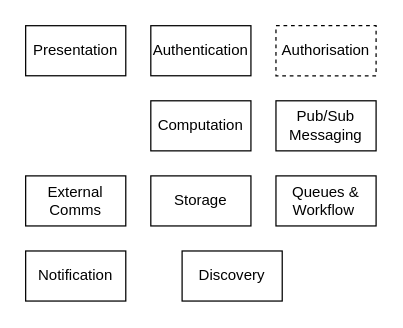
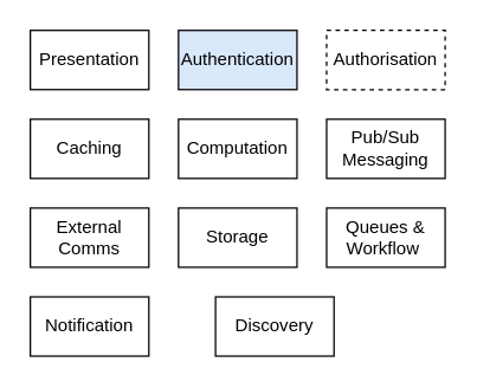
- <mxCell id="3" value="Authentication" style="rounded=0;whiteSpace=wrap;html=1;fontSize=12;" parent="1" vertex="1"><mxGeometry x="120" y="20" width="80" height="40" as="geometry" /></mxCell>
+ <mxCell id="3" value="Authentication" style="rounded=0;whiteSpace=wrap;html=1;fontSize=12;fillColor=#dae8fc;" parent="1" vertex="1"><mxGeometry x="120" y="20" width="80" height="40" as="geometry" /></mxCell>
+ <mxCell id="6" value="Caching" style="rounded=0;whiteSpace=wrap;html=1;fontSize=12;" parent="1" vertex="1"><mxGeometry x="20" y="80" width="80" height="40" as="geometry" /></mxCell>
